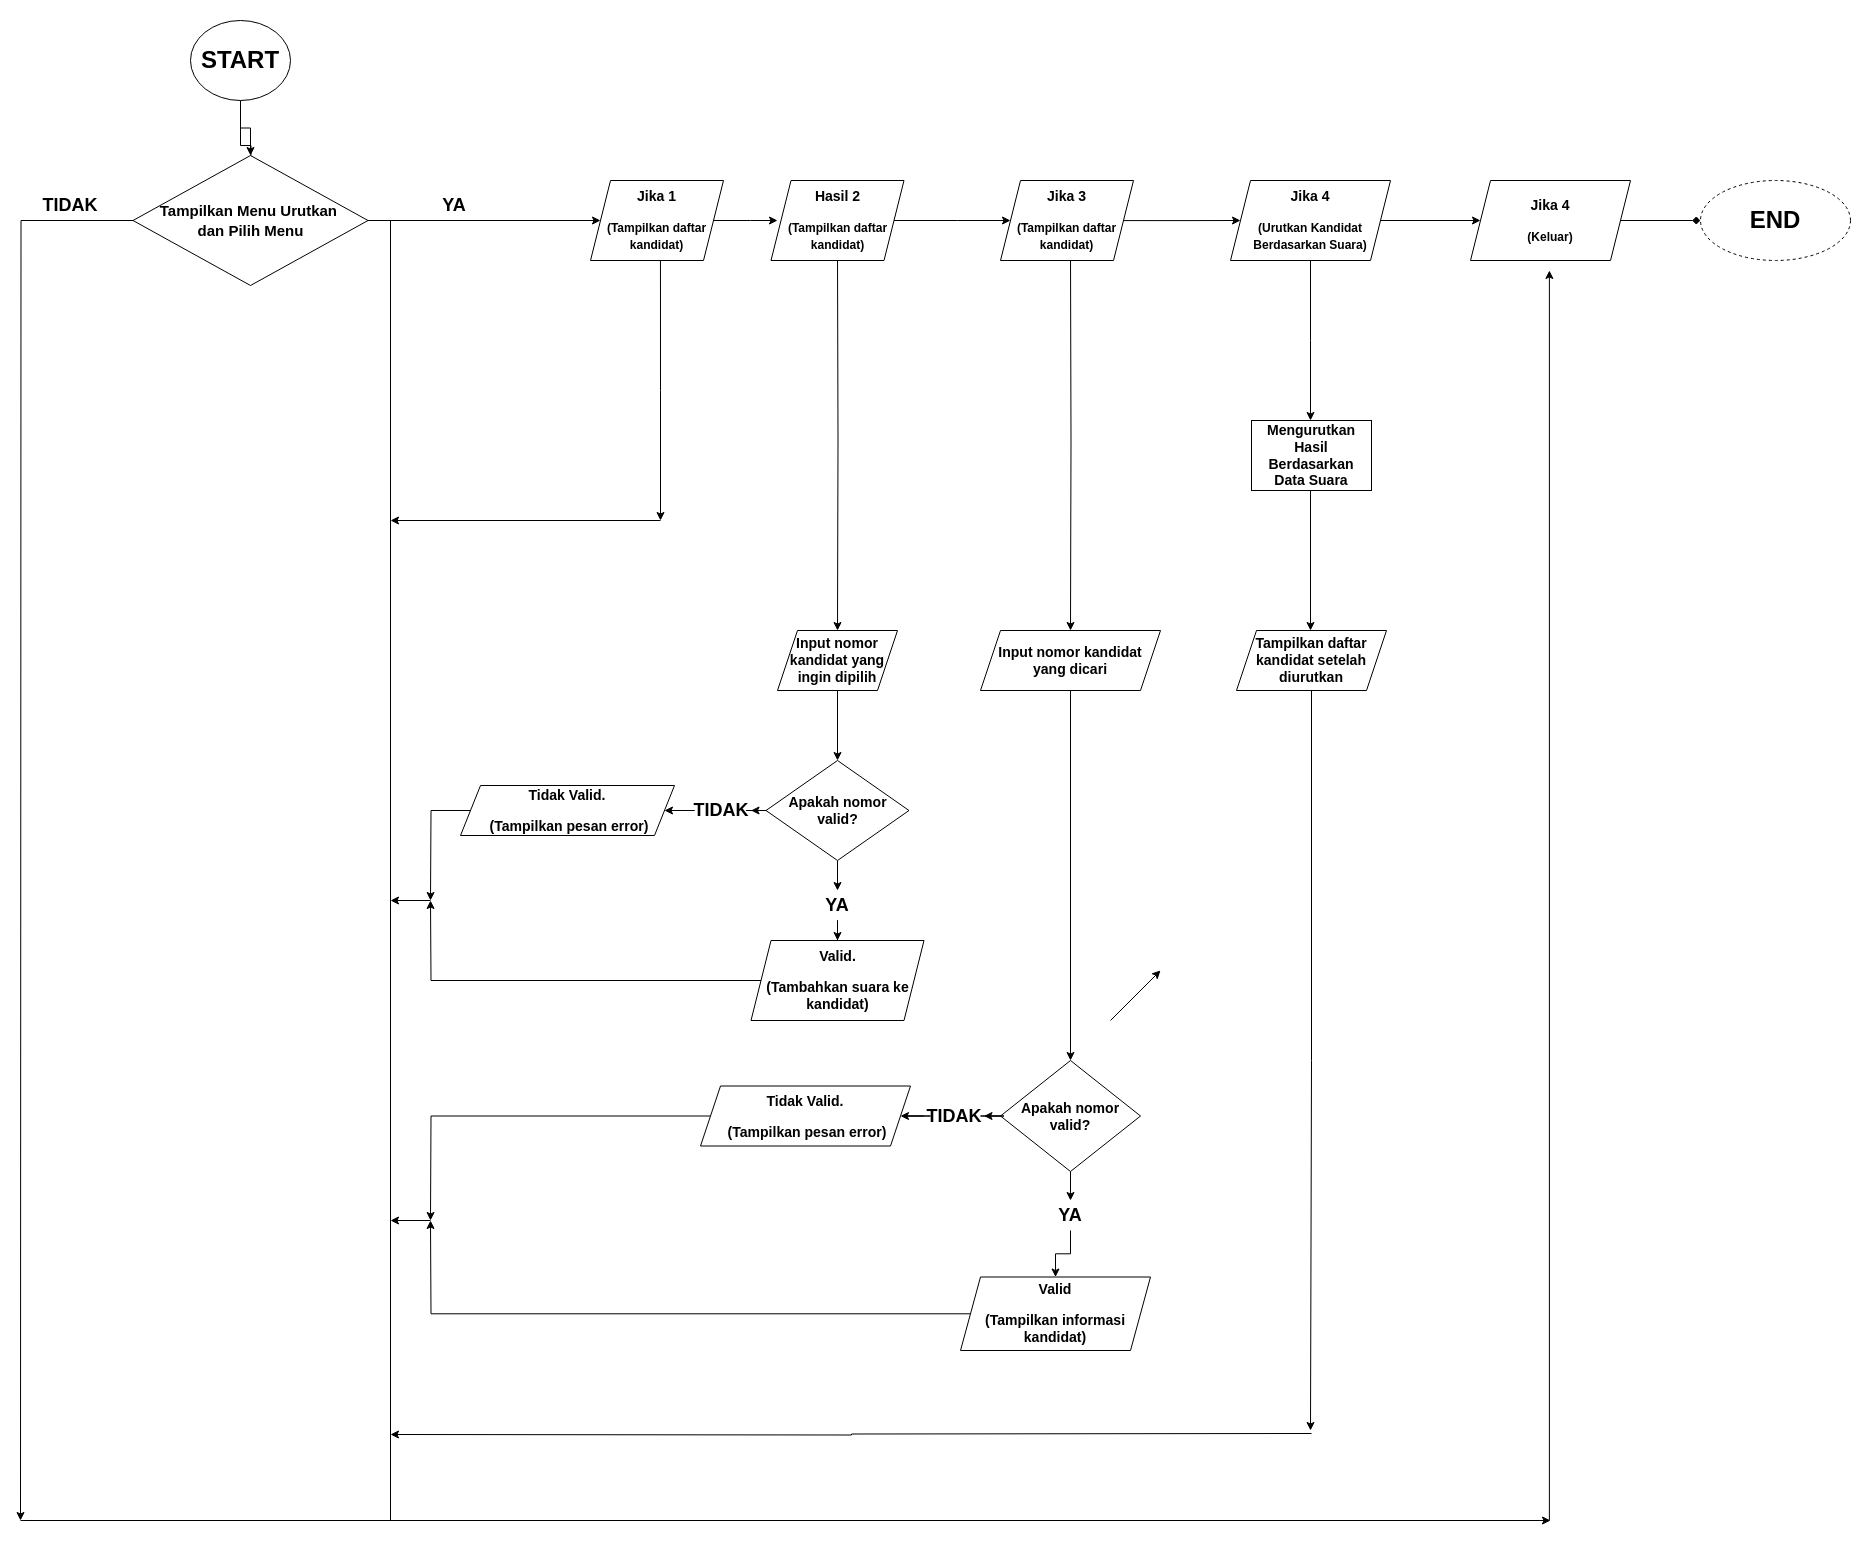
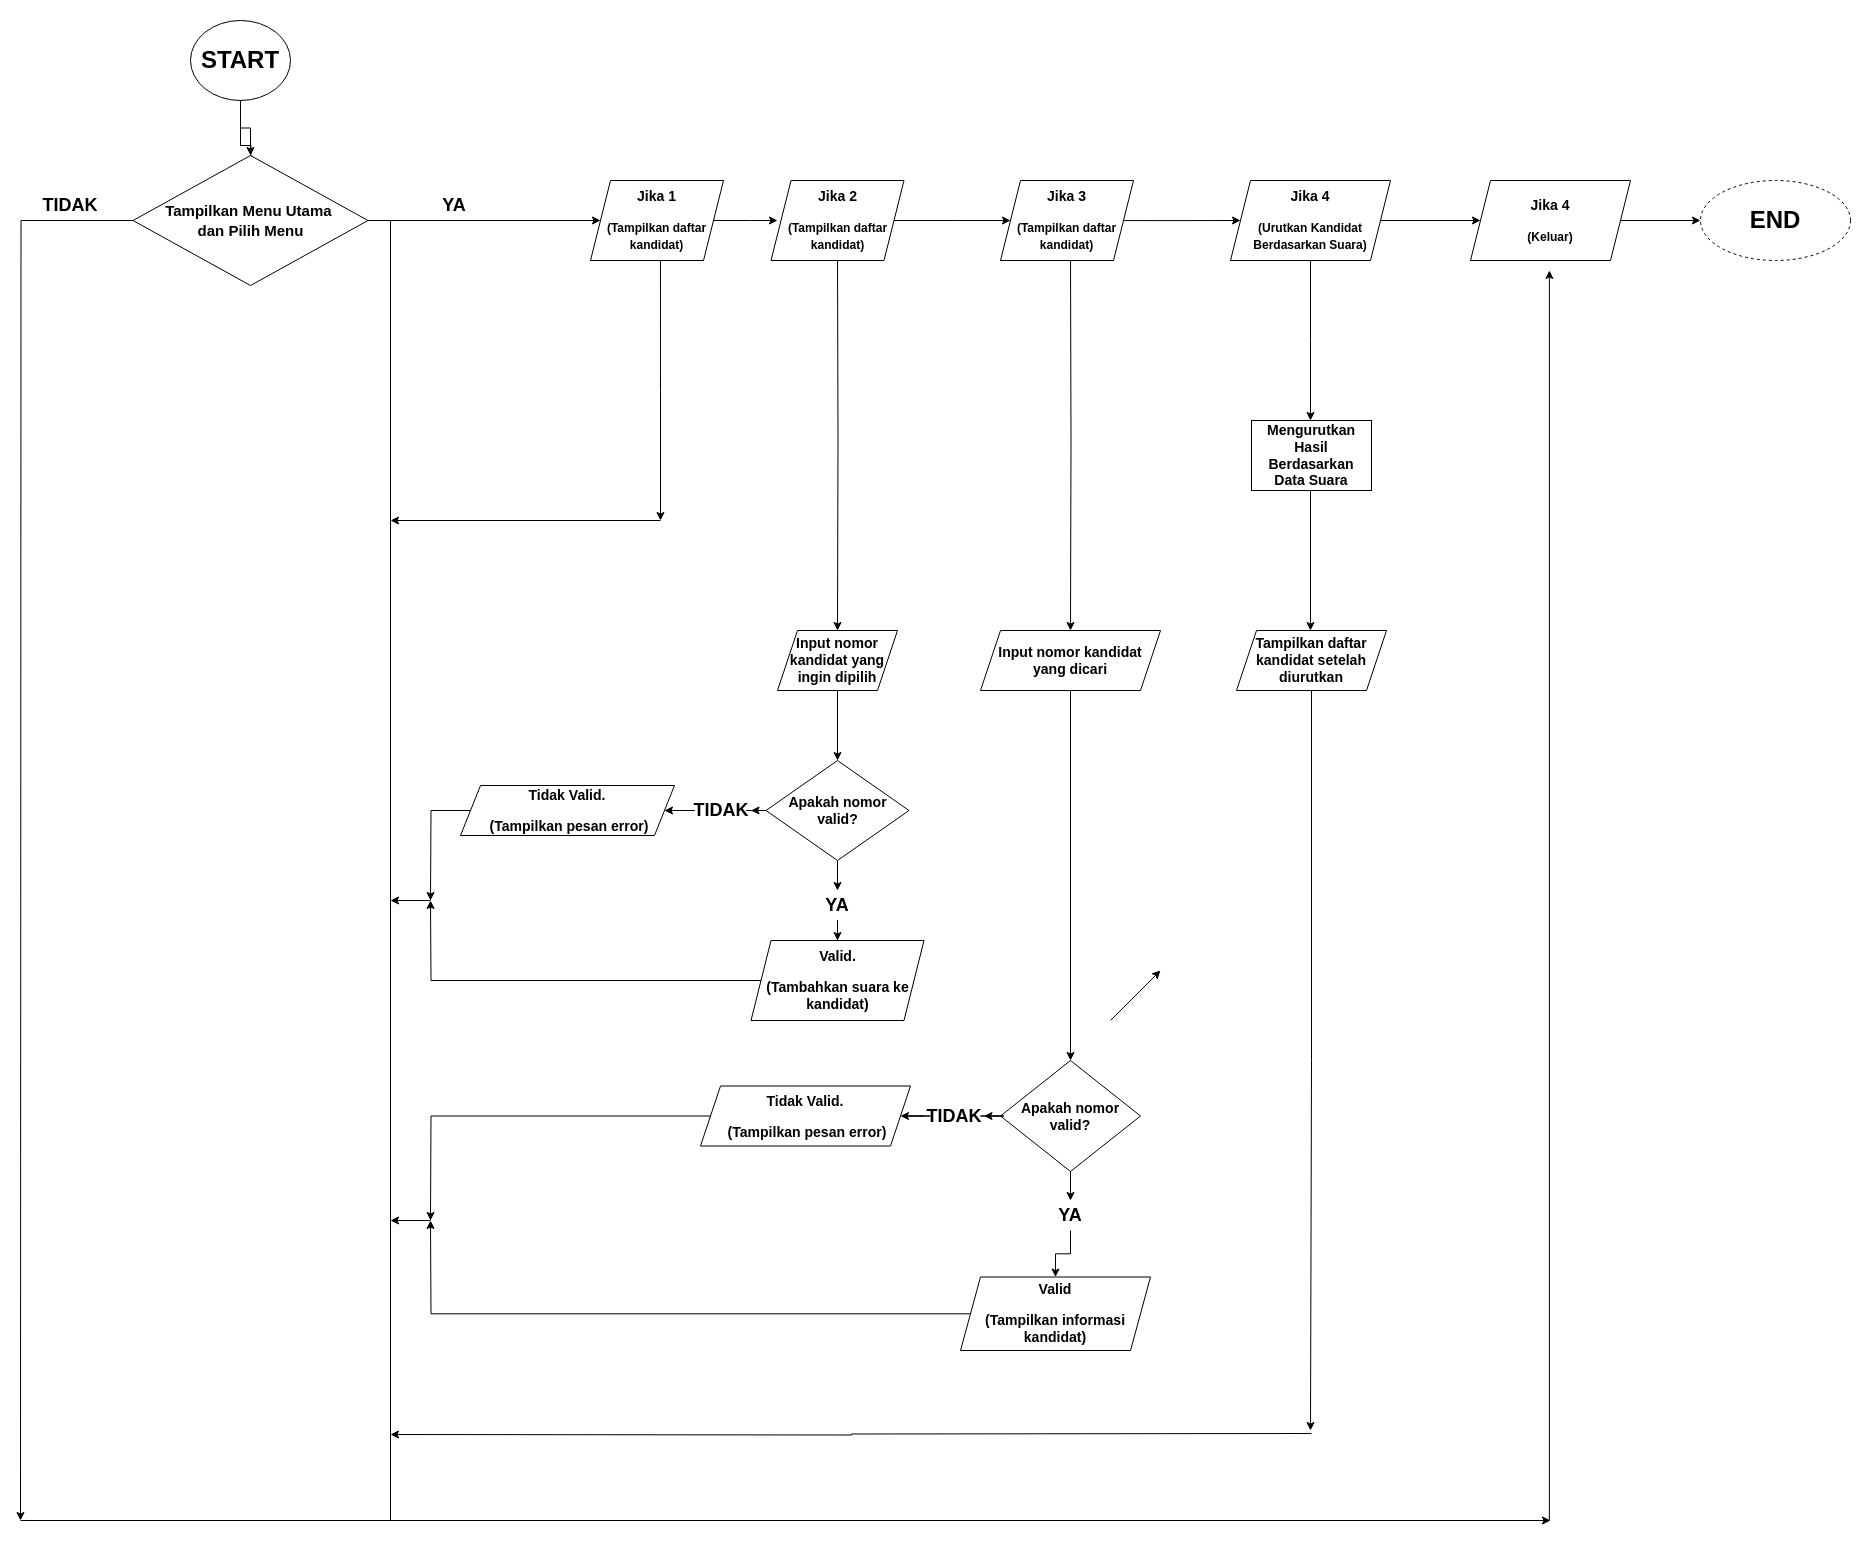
- <mxCell id="35" value="&lt;h2 style=&quot;line-height: 30%;&quot;&gt;&lt;font style=&quot;font-size: 15px; line-height: 30%;&quot;&gt;Tampilkan Menu Urutkan&amp;nbsp;&lt;/font&gt;&lt;/h2&gt;&lt;h2 style=&quot;line-height: 30%;&quot;&gt;&lt;font style=&quot;font-size: 15px; line-height: 30%;&quot;&gt;dan Pilih Menu&lt;/font&gt;&lt;/h2&gt;" style="rhombus;whiteSpace=wrap;html=1;" vertex="1" parent="1"><mxGeometry x="132.5" y="155" width="235" height="130" as="geometry" /></mxCell>
+ <mxCell id="35" value="&lt;h2 style=&quot;line-height: 30%;&quot;&gt;&lt;font style=&quot;font-size: 15px; line-height: 30%;&quot;&gt;Tampilkan Menu Utama&amp;nbsp;&lt;/font&gt;&lt;/h2&gt;&lt;h2 style=&quot;line-height: 30%;&quot;&gt;&lt;font style=&quot;font-size: 15px; line-height: 30%;&quot;&gt;dan Pilih Menu&lt;/font&gt;&lt;/h2&gt;" style="rhombus;whiteSpace=wrap;html=1;" vertex="1" parent="1"><mxGeometry x="132.5" y="155" width="235" height="130" as="geometry" /></mxCell>
- <mxCell id="38" value="&lt;h3&gt;Hasil 2&lt;/h3&gt;&lt;h3&gt;&lt;span style=&quot;background-color: initial;&quot;&gt;&lt;span style=&quot;font-size: 12px;&quot;&gt;(&lt;/span&gt;&lt;/span&gt;&lt;span style=&quot;background-color: initial; font-size: 12px;&quot;&gt;Tampilkan daftar kandidat&lt;/span&gt;&lt;span style=&quot;font-size: 12px; background-color: initial;&quot;&gt;)&lt;/span&gt;&lt;/h3&gt;" style="shape=parallelogram;perimeter=parallelogramPerimeter;whiteSpace=wrap;html=1;fixedSize=1;" vertex="1" parent="1"><mxGeometry x="770.5" y="180" width="133" height="80" as="geometry" /></mxCell>
+ <mxCell id="38" value="&lt;h3&gt;Jika 2&lt;/h3&gt;&lt;h3&gt;&lt;span style=&quot;background-color: initial;&quot;&gt;&lt;span style=&quot;font-size: 12px;&quot;&gt;(&lt;/span&gt;&lt;/span&gt;&lt;span style=&quot;background-color: initial; font-size: 12px;&quot;&gt;Tampilkan daftar kandidat&lt;/span&gt;&lt;span style=&quot;font-size: 12px; background-color: initial;&quot;&gt;)&lt;/span&gt;&lt;/h3&gt;" style="shape=parallelogram;perimeter=parallelogramPerimeter;whiteSpace=wrap;html=1;fixedSize=1;" vertex="1" parent="1"><mxGeometry x="770.5" y="180" width="133" height="80" as="geometry" /></mxCell>
- <mxCell id="57" value="" style="edgeStyle=orthogonalEdgeStyle;rounded=0;orthogonalLoop=1;jettySize=auto;html=1;endArrow=diamond;" edge="1" parent="1" source="58" target="59"><mxGeometry relative="1" as="geometry" /></mxCell>
+ <mxCell id="57" value="" style="edgeStyle=orthogonalEdgeStyle;rounded=0;orthogonalLoop=1;jettySize=auto;html=1;" edge="1" parent="1" source="58" target="59"><mxGeometry relative="1" as="geometry" /></mxCell>
